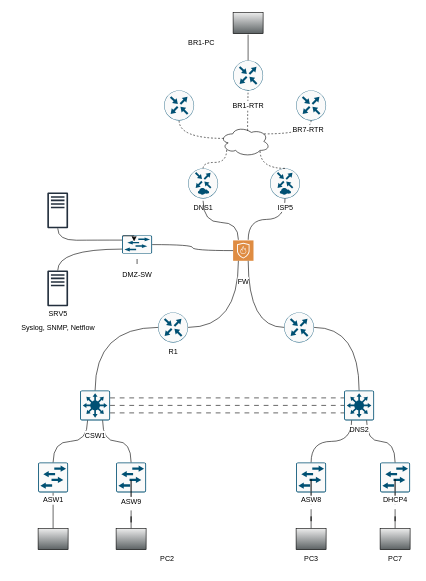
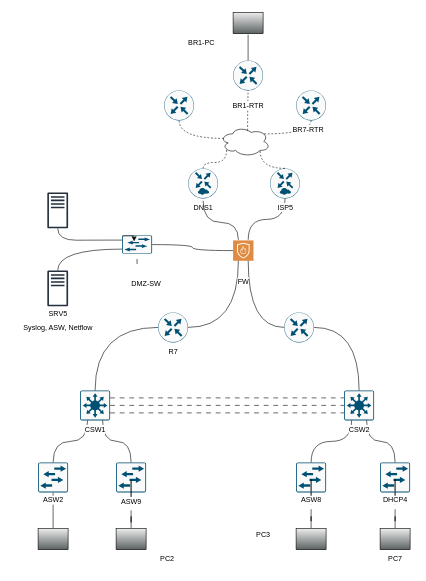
- <mxCell id="64" value="DMZ-SW" style="text;html=1;align=center;verticalAlign=middle;resizable=0;points=[];autosize=1;strokeColor=none;fillColor=none;labelBackgroundColor=default;" vertex="1" parent="1"><mxGeometry x="193.01" y="442" width="70" height="30" as="geometry" /></mxCell>
+ <mxCell id="64" value="DMZ-SW" style="text;html=1;align=center;verticalAlign=middle;resizable=0;points=[];autosize=1;strokeColor=none;fillColor=none;labelBackgroundColor=default;" vertex="1" parent="1"><mxGeometry x="208.01" y="457" width="70" height="30" as="geometry" /></mxCell>
- <mxCell id="66" value="Syslog, SNMP, Netflow" style="text;html=1;align=center;verticalAlign=middle;resizable=0;points=[];autosize=1;strokeColor=none;fillColor=none;" vertex="1" parent="1"><mxGeometry x="20.69" y="530" width="150" height="30" as="geometry" /></mxCell>
+ <mxCell id="66" value="Syslog, ASW, Netflow" style="text;html=1;align=center;verticalAlign=middle;resizable=0;points=[];autosize=1;strokeColor=none;fillColor=none;" vertex="1" parent="1"><mxGeometry x="20.69" y="530" width="150" height="30" as="geometry" /></mxCell>
- <mxCell id="63" value="R1" style="text;html=1;align=center;verticalAlign=middle;resizable=0;points=[];autosize=1;strokeColor=none;fillColor=none;" vertex="1" parent="1"><mxGeometry x="268" y="570" width="40" height="30" as="geometry" /></mxCell>
+ <mxCell id="63" value="R7" style="text;html=1;align=center;verticalAlign=middle;resizable=0;points=[];autosize=1;strokeColor=none;fillColor=none;" vertex="1" parent="1"><mxGeometry x="268" y="570" width="40" height="30" as="geometry" /></mxCell>
- <mxCell id="61" value="DNS2" style="text;html=1;align=center;verticalAlign=middle;resizable=0;points=[];autosize=1;strokeColor=none;fillColor=none;labelBackgroundColor=default;" vertex="1" parent="1"><mxGeometry x="568" y="700" width="60" height="30" as="geometry" /></mxCell>
+ <mxCell id="61" value="CSW2" style="text;html=1;align=center;verticalAlign=middle;resizable=0;points=[];autosize=1;strokeColor=none;fillColor=none;labelBackgroundColor=default;" vertex="1" parent="1"><mxGeometry x="568" y="700" width="60" height="30" as="geometry" /></mxCell>
- <mxCell id="62" value="CSW1" style="text;html=1;align=center;verticalAlign=middle;resizable=0;points=[];autosize=1;strokeColor=none;fillColor=none;labelBackgroundColor=default;" vertex="1" parent="1"><mxGeometry x="128" y="710" width="60" height="30" as="geometry" /></mxCell>
+ <mxCell id="62" value="CSW1" style="text;html=1;align=center;verticalAlign=middle;resizable=0;points=[];autosize=1;strokeColor=none;fillColor=none;labelBackgroundColor=default;" vertex="1" parent="1"><mxGeometry x="128" y="700" width="60" height="30" as="geometry" /></mxCell>
- <mxCell id="54" value="ASW1" style="text;html=1;align=center;verticalAlign=middle;resizable=0;points=[];autosize=1;glass=0;fillColor=none;fontStyle=0;labelBackgroundColor=default;" vertex="1" parent="1"><mxGeometry x="58" y="818" width="60" height="30" as="geometry" /></mxCell>
+ <mxCell id="54" value="ASW2" style="text;html=1;align=center;verticalAlign=middle;resizable=0;points=[];autosize=1;glass=0;fillColor=none;fontStyle=0;labelBackgroundColor=default;" vertex="1" parent="1"><mxGeometry x="58" y="818" width="60" height="30" as="geometry" /></mxCell>
- <mxCell id="51" value="PC3" style="text;html=1;align=center;verticalAlign=middle;resizable=0;points=[];autosize=1;strokeColor=none;fillColor=none;" vertex="1" parent="1"><mxGeometry x="492.99" y="915.48" width="50" height="30" as="geometry" /></mxCell>
+ <mxCell id="51" value="PC3" style="text;html=1;align=center;verticalAlign=middle;resizable=0;points=[];autosize=1;strokeColor=none;fillColor=none;" vertex="1" parent="1"><mxGeometry x="412.99" y="875.48" width="50" height="30" as="geometry" /></mxCell>
